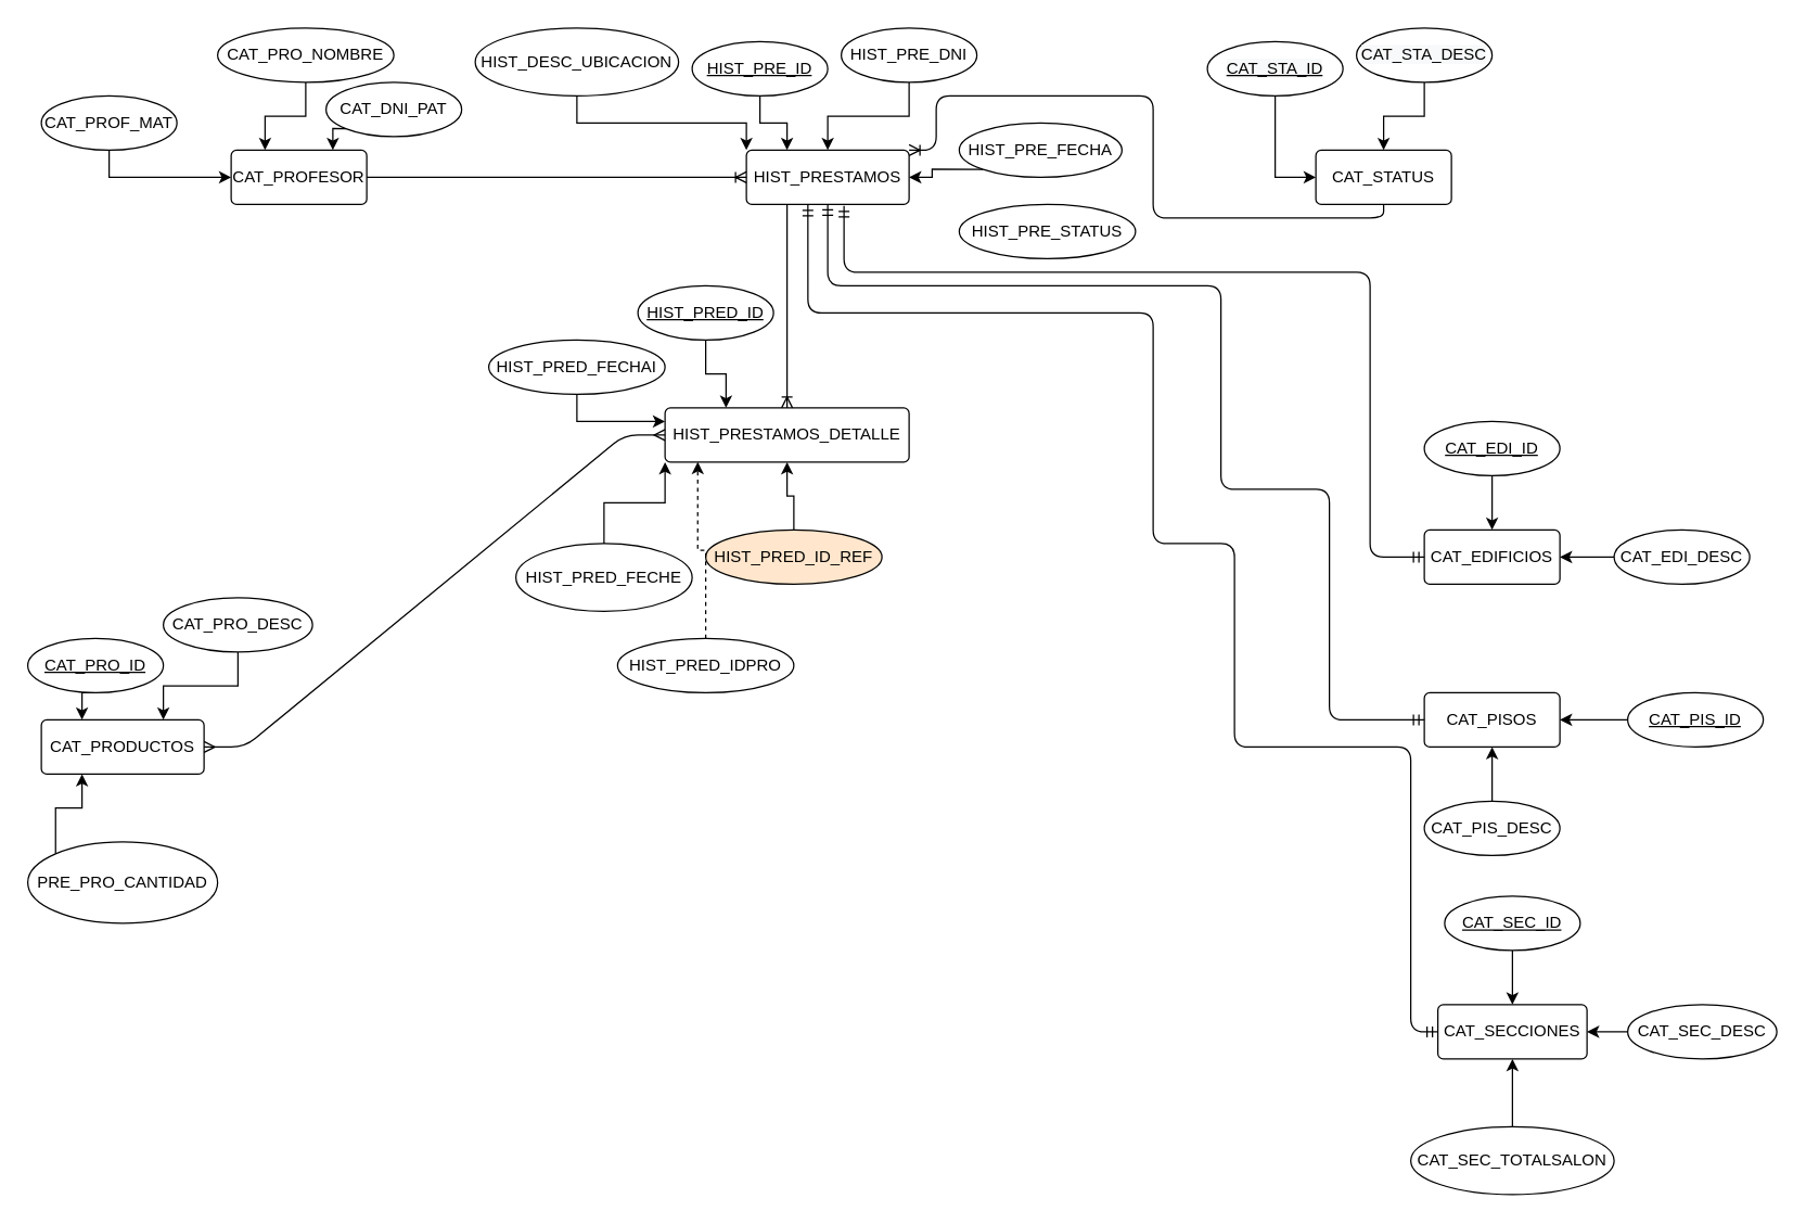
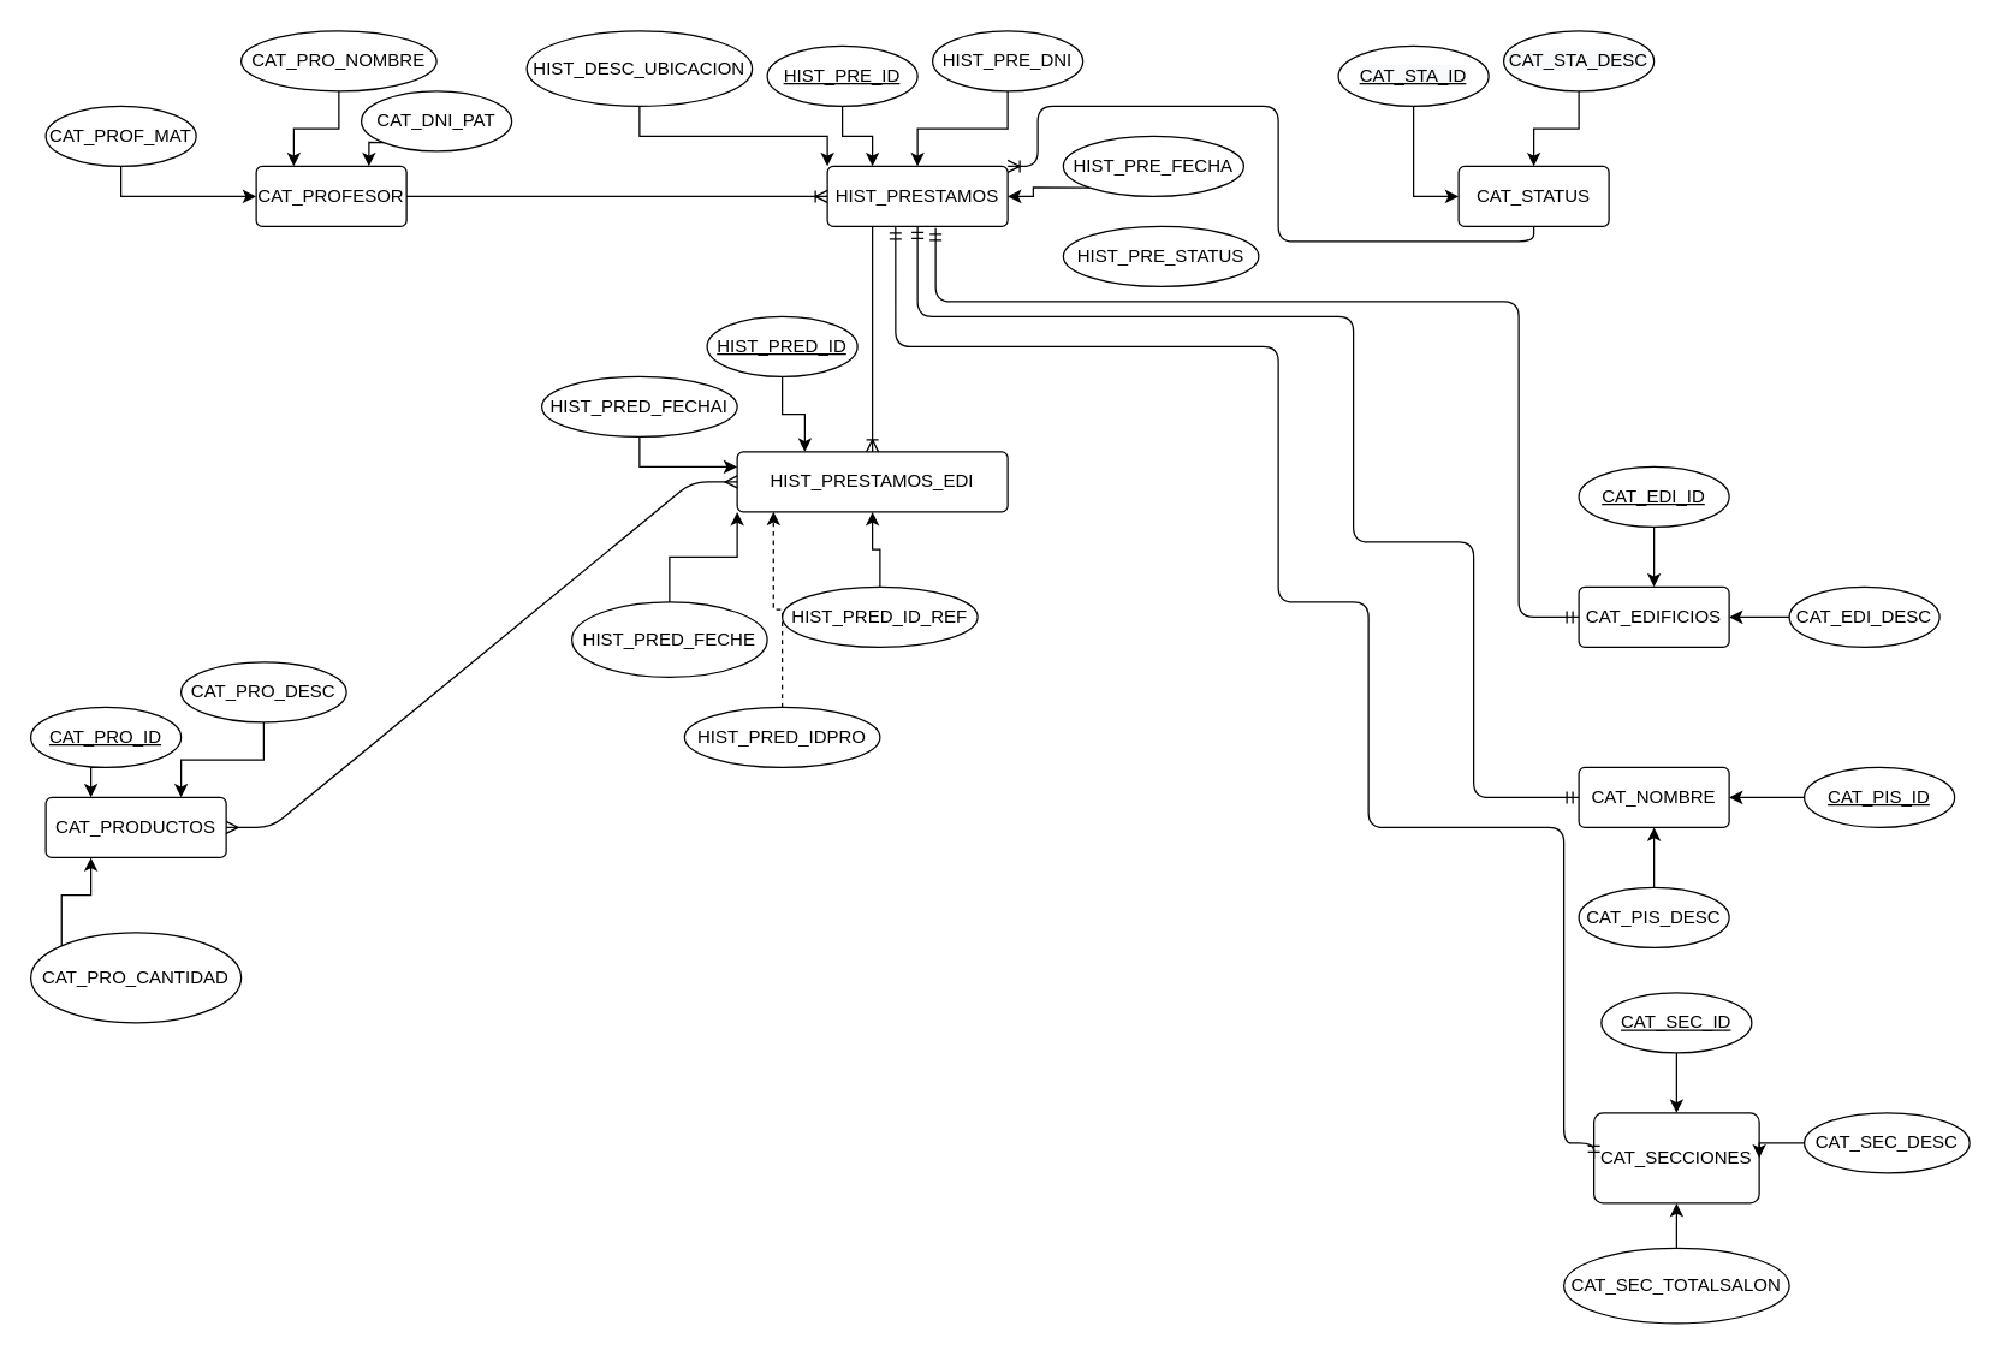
- <mxCell id="24" value="HIST_PRESTAMOS_DETALLE" style="rounded=1;arcSize=10;whiteSpace=wrap;html=1;align=center;" vertex="1" parent="1"><mxGeometry x="490" y="300" width="180" height="40" as="geometry" /></mxCell>
+ <mxCell id="24" value="HIST_PRESTAMOS_EDI" style="rounded=1;arcSize=10;whiteSpace=wrap;html=1;align=center;" vertex="1" parent="1"><mxGeometry x="490" y="300" width="180" height="40" as="geometry" /></mxCell>
- <mxCell id="52" value="HIST_PRED_ID_REF" style="ellipse;whiteSpace=wrap;html=1;align=center;fillColor=#ffe6cc;" vertex="1" parent="1"><mxGeometry x="520" y="390" width="130" height="40" as="geometry" /></mxCell>
+ <mxCell id="52" value="HIST_PRED_ID_REF" style="ellipse;whiteSpace=wrap;html=1;align=center;" vertex="1" parent="1"><mxGeometry x="520" y="390" width="130" height="40" as="geometry" /></mxCell>
- <mxCell id="37" value="CAT_PISOS" style="rounded=1;arcSize=10;whiteSpace=wrap;html=1;align=center;" vertex="1" parent="1"><mxGeometry x="1050" y="510" width="100" height="40" as="geometry" /></mxCell>
+ <mxCell id="37" value="CAT_NOMBRE" style="rounded=1;arcSize=10;whiteSpace=wrap;html=1;align=center;" vertex="1" parent="1"><mxGeometry x="1050" y="510" width="100" height="40" as="geometry" /></mxCell>
- <mxCell id="15" value="PRE_PRO_CANTIDAD" style="ellipse;whiteSpace=wrap;html=1;align=center;" vertex="1" parent="1"><mxGeometry x="20" y="620" width="140" height="60" as="geometry" /></mxCell>
+ <mxCell id="15" value="CAT_PRO_CANTIDAD" style="ellipse;whiteSpace=wrap;html=1;align=center;" vertex="1" parent="1"><mxGeometry x="20" y="620" width="140" height="60" as="geometry" /></mxCell>
- <mxCell id="42" value="CAT_SECCIONES" style="rounded=1;arcSize=10;whiteSpace=wrap;html=1;align=center;" vertex="1" parent="1"><mxGeometry x="1060" y="740" width="110" height="40" as="geometry" /></mxCell>
+ <mxCell id="42" value="CAT_SECCIONES" style="rounded=1;arcSize=10;whiteSpace=wrap;html=1;align=center;" vertex="1" parent="1"><mxGeometry x="1060" y="740" width="110" height="60" as="geometry" /></mxCell>
